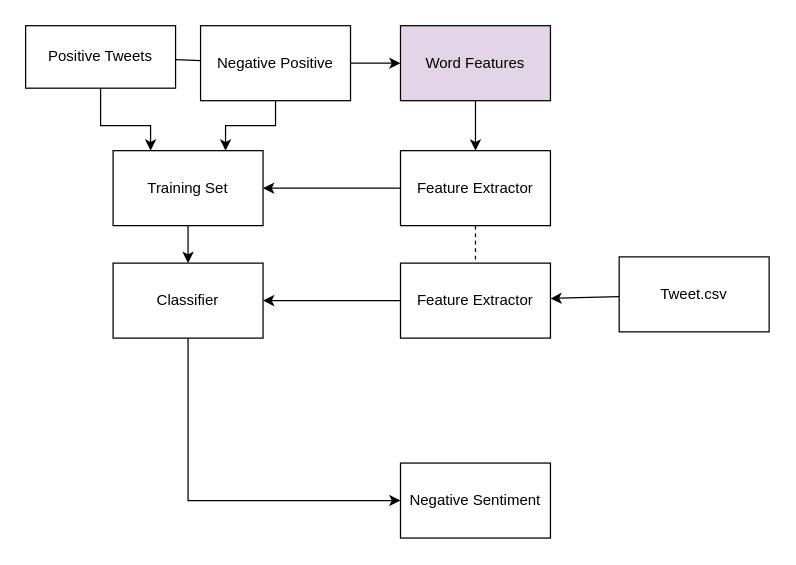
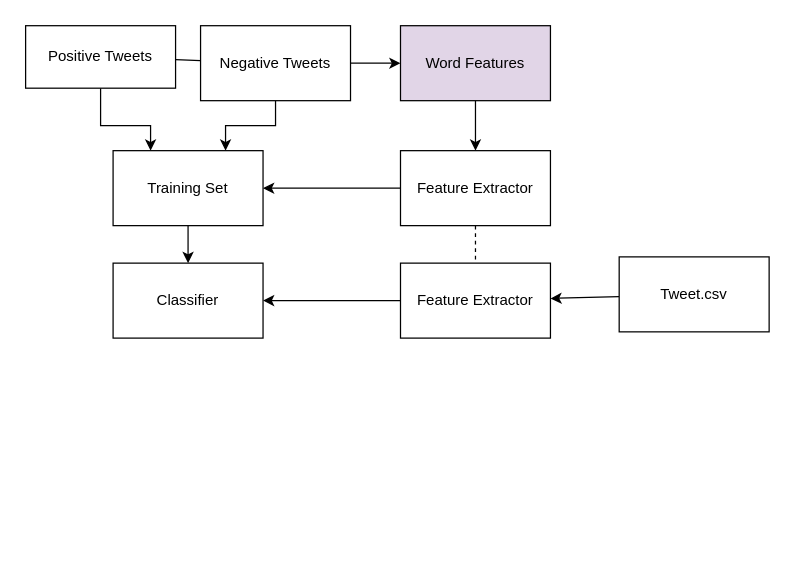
- <mxCell id="7" value="Negative Positive" style="rounded=0;whiteSpace=wrap;html=1;" vertex="1" parent="1"><mxGeometry x="160" y="20" width="120" height="60" as="geometry" /></mxCell>
+ <mxCell id="7" value="Negative Tweets" style="rounded=0;whiteSpace=wrap;html=1;" vertex="1" parent="1"><mxGeometry x="160" y="20" width="120" height="60" as="geometry" /></mxCell>
- <mxCell id="15" style="edgeStyle=none;rounded=0;html=1;exitX=0.5;exitY=1;exitDx=0;exitDy=0;entryX=0;entryY=0.5;entryDx=0;entryDy=0;endArrow=classic;endFill=1;" edge="1" parent="1" source="16" target="21"><mxGeometry relative="1" as="geometry"><Array as="points"><mxPoint x="150" y="400" /></Array></mxGeometry></mxCell>
- <mxCell id="21" value="Negative Sentiment" style="whiteSpace=wrap;html=1;rounded=0;" vertex="1" parent="1"><mxGeometry x="320" y="370" width="120" height="60" as="geometry" /></mxCell>
